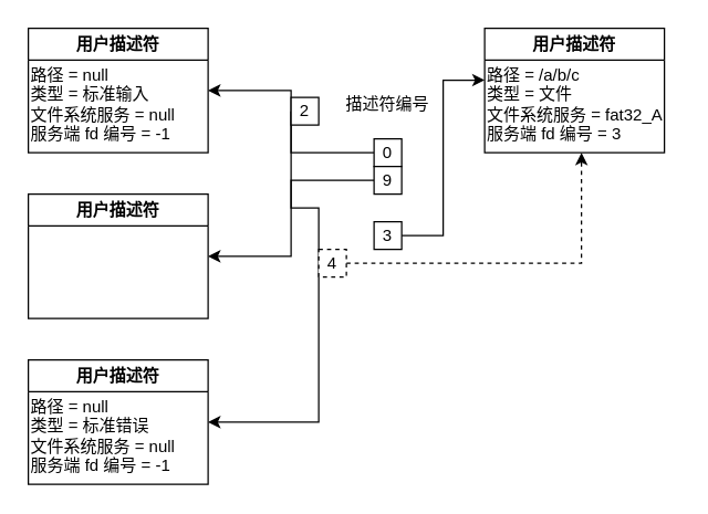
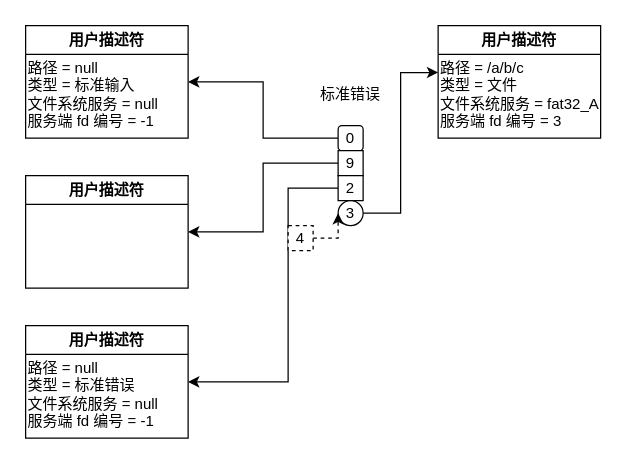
- <mxCell id="10" value="描述符编号" style="text;html=1;strokeColor=none;fillColor=none;align=center;verticalAlign=middle;whiteSpace=wrap;rounded=0;" vertex="1" parent="1"><mxGeometry x="240" y="60" width="80" height="30" as="geometry" /></mxCell>
+ <mxCell id="10" value="标准错误" style="text;html=1;strokeColor=none;fillColor=none;align=center;verticalAlign=middle;whiteSpace=wrap;rounded=0;" vertex="1" parent="1"><mxGeometry x="240" y="60" width="80" height="30" as="geometry" /></mxCell>
- <mxCell id="7" value="2" style="rounded=0;whiteSpace=wrap;html=1;" vertex="1" parent="1"><mxGeometry x="210" y="70" width="20" height="20" as="geometry" /></mxCell>
+ <mxCell id="7" value="2" style="rounded=0;whiteSpace=wrap;html=1;" vertex="1" parent="1"><mxGeometry x="270" y="140" width="20" height="20" as="geometry" /></mxCell>
- <mxCell id="3" value="0" style="rounded=0;whiteSpace=wrap;html=1;" vertex="1" parent="1"><mxGeometry x="270" y="100" width="20" height="20" as="geometry" /></mxCell>
+ <mxCell id="3" value="0" style="whiteSpace=wrap;html=1;rounded=1;" vertex="1" parent="1"><mxGeometry x="270" y="100" width="20" height="20" as="geometry" /></mxCell>
- <mxCell id="9" value="3" style="rounded=0;whiteSpace=wrap;html=1;" vertex="1" parent="1"><mxGeometry x="270" y="160" width="20" height="20" as="geometry" /></mxCell>
+ <mxCell id="9" value="3" style="ellipse;whiteSpace=wrap;html=1;" vertex="1" parent="1"><mxGeometry x="270" y="160" width="20" height="20" as="geometry" /></mxCell>
- <mxCell id="18" style="edgeStyle=orthogonalEdgeStyle;rounded=0;orthogonalLoop=1;jettySize=auto;html=1;exitX=1;exitY=0.5;exitDx=0;exitDy=0;entryX=0.5;entryY=1;entryDx=0;entryDy=0;dashed=1;" edge="1" parent="1" source="19" target="12"><mxGeometry relative="1" as="geometry" /></mxCell>
+ <mxCell id="18" style="edgeStyle=orthogonalEdgeStyle;rounded=0;orthogonalLoop=1;jettySize=auto;html=1;exitX=1;exitY=0.5;exitDx=0;exitDy=0;dashed=1;" edge="1" parent="1" source="19" target="9"><mxGeometry relative="1" as="geometry" /></mxCell>
